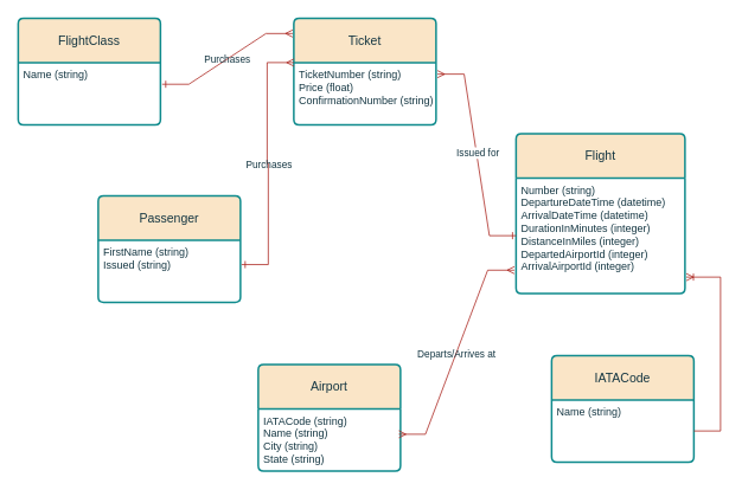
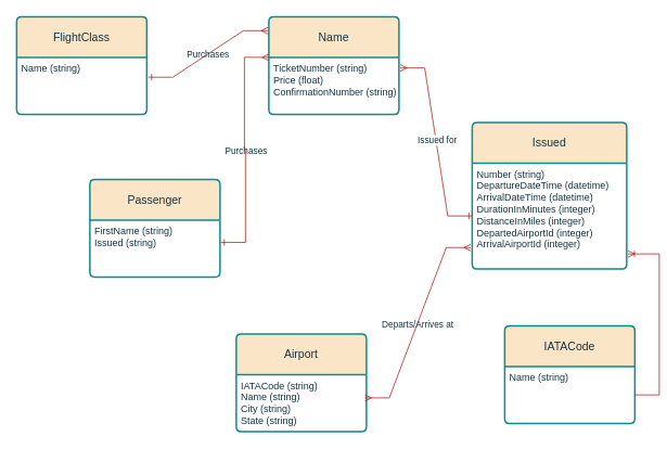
- <mxCell id="2" value="Ticket" style="swimlane;childLayout=stackLayout;horizontal=1;startSize=50;horizontalStack=0;rounded=1;fontSize=14;fontStyle=0;strokeWidth=2;resizeParent=0;resizeLast=1;shadow=0;dashed=0;align=center;arcSize=4;whiteSpace=wrap;html=1;labelBackgroundColor=none;fillColor=#FAE5C7;strokeColor=#0F8B8D;fontColor=#143642;" vertex="1" parent="1"><mxGeometry x="330" y="20" width="160" height="120" as="geometry" /></mxCell>
+ <mxCell id="2" value="Name" style="swimlane;childLayout=stackLayout;horizontal=1;startSize=50;horizontalStack=0;rounded=1;fontSize=14;fontStyle=0;strokeWidth=2;resizeParent=0;resizeLast=1;shadow=0;dashed=0;align=center;arcSize=4;whiteSpace=wrap;html=1;labelBackgroundColor=none;fillColor=#FAE5C7;strokeColor=#0F8B8D;fontColor=#143642;" vertex="1" parent="1"><mxGeometry x="330" y="20" width="160" height="120" as="geometry" /></mxCell>
- <mxCell id="4" value="Flight" style="swimlane;childLayout=stackLayout;horizontal=1;startSize=50;horizontalStack=0;rounded=1;fontSize=14;fontStyle=0;strokeWidth=2;resizeParent=0;resizeLast=1;shadow=0;dashed=0;align=center;arcSize=4;whiteSpace=wrap;html=1;labelBackgroundColor=none;fillColor=#FAE5C7;strokeColor=#0F8B8D;fontColor=#143642;" vertex="1" parent="1"><mxGeometry x="580" y="150" width="190" height="180" as="geometry" /></mxCell>
+ <mxCell id="4" value="Issued" style="swimlane;childLayout=stackLayout;horizontal=1;startSize=50;horizontalStack=0;rounded=1;fontSize=14;fontStyle=0;strokeWidth=2;resizeParent=0;resizeLast=1;shadow=0;dashed=0;align=center;arcSize=4;whiteSpace=wrap;html=1;labelBackgroundColor=none;fillColor=#FAE5C7;strokeColor=#0F8B8D;fontColor=#143642;" vertex="1" parent="1"><mxGeometry x="580" y="150" width="190" height="180" as="geometry" /></mxCell>
